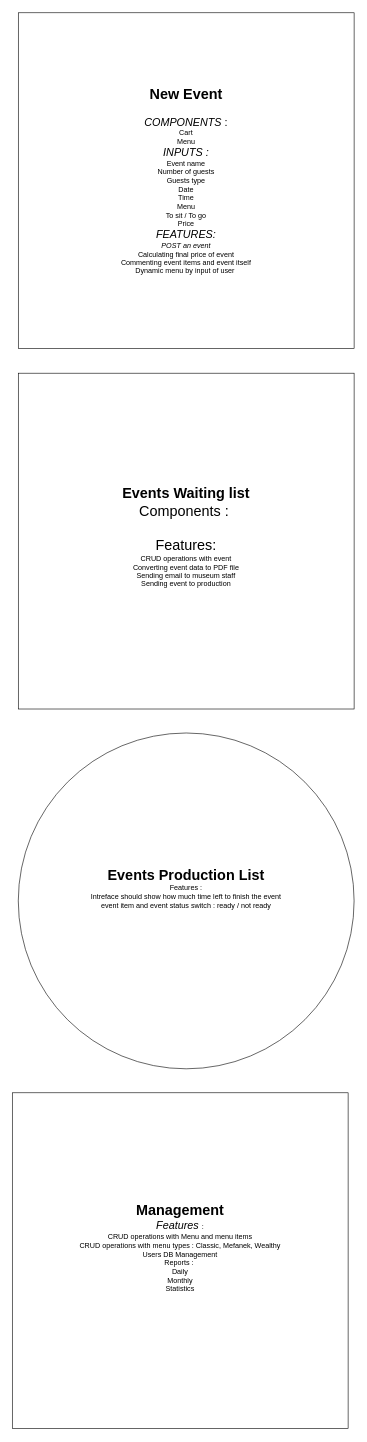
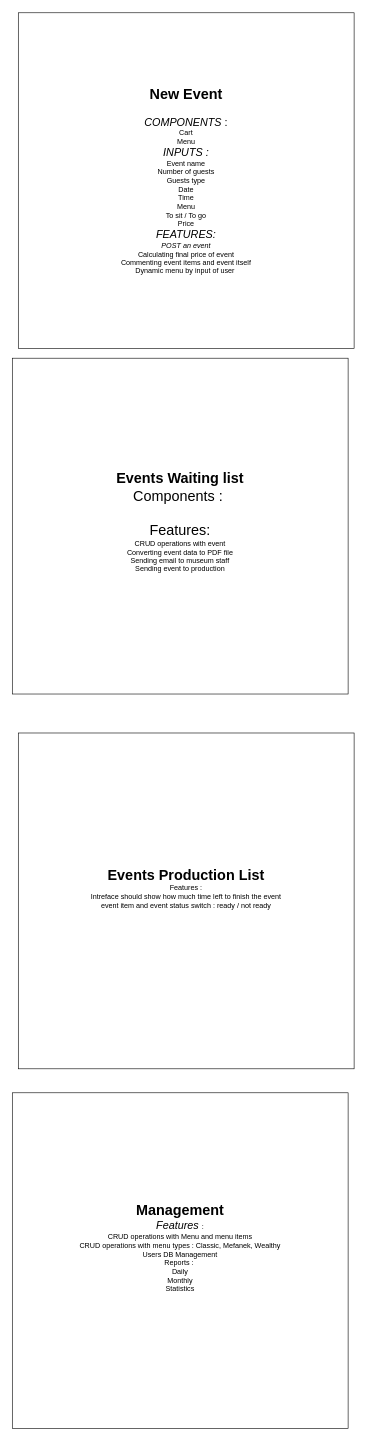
- <mxCell id="3" value="&lt;font&gt;&lt;span style=&quot;font-weight: bold ; font-size: 24px&quot;&gt;Events Waiting list&lt;/span&gt;&lt;br&gt;&lt;font style=&quot;font-size: 24px&quot;&gt;Components :&amp;nbsp;&lt;br&gt;&lt;/font&gt;&lt;font style=&quot;font-size: 24px&quot;&gt;&lt;br&gt;Features:&lt;br&gt;&lt;/font&gt;CRUD operations with event&lt;br&gt;Converting event data to PDF file&lt;br&gt;Sending email to museum staff&lt;br&gt;Sending event to production&lt;br&gt;&lt;br&gt;&lt;/font&gt;" style="whiteSpace=wrap;html=1;aspect=fixed;" vertex="1" parent="1"><mxGeometry x="30" y="621" width="560" height="560" as="geometry" /></mxCell>
+ <mxCell id="3" value="&lt;font&gt;&lt;span style=&quot;font-weight: bold ; font-size: 24px&quot;&gt;Events Waiting list&lt;/span&gt;&lt;br&gt;&lt;font style=&quot;font-size: 24px&quot;&gt;Components :&amp;nbsp;&lt;br&gt;&lt;/font&gt;&lt;font style=&quot;font-size: 24px&quot;&gt;&lt;br&gt;Features:&lt;br&gt;&lt;/font&gt;CRUD operations with event&lt;br&gt;Converting event data to PDF file&lt;br&gt;Sending email to museum staff&lt;br&gt;Sending event to production&lt;br&gt;&lt;br&gt;&lt;/font&gt;" style="whiteSpace=wrap;html=1;aspect=fixed;" vertex="1" parent="1"><mxGeometry x="20" y="596" width="560" height="560" as="geometry" /></mxCell>
- <mxCell id="4" value="&lt;font&gt;&lt;span style=&quot;font-weight: bold ; font-size: 24px&quot;&gt;Events Production List&lt;/span&gt;&lt;br&gt;Features :&lt;br&gt;Intreface should show how much time left to finish the event&lt;br&gt;event item and event status switch : ready / not ready&lt;br&gt;&lt;br&gt;&lt;br&gt;&amp;nbsp;&lt;br&gt;&lt;/font&gt;" style="ellipse;whiteSpace=wrap;html=1;aspect=fixed;" vertex="1" parent="1"><mxGeometry x="30" y="1221" width="560" height="560" as="geometry" /></mxCell>
+ <mxCell id="4" value="&lt;font&gt;&lt;span style=&quot;font-weight: bold ; font-size: 24px&quot;&gt;Events Production List&lt;/span&gt;&lt;br&gt;Features :&lt;br&gt;Intreface should show how much time left to finish the event&lt;br&gt;event item and event status switch : ready / not ready&lt;br&gt;&lt;br&gt;&lt;br&gt;&amp;nbsp;&lt;br&gt;&lt;/font&gt;" style="whiteSpace=wrap;html=1;aspect=fixed;" vertex="1" parent="1"><mxGeometry x="30" y="1221" width="560" height="560" as="geometry" /></mxCell>
